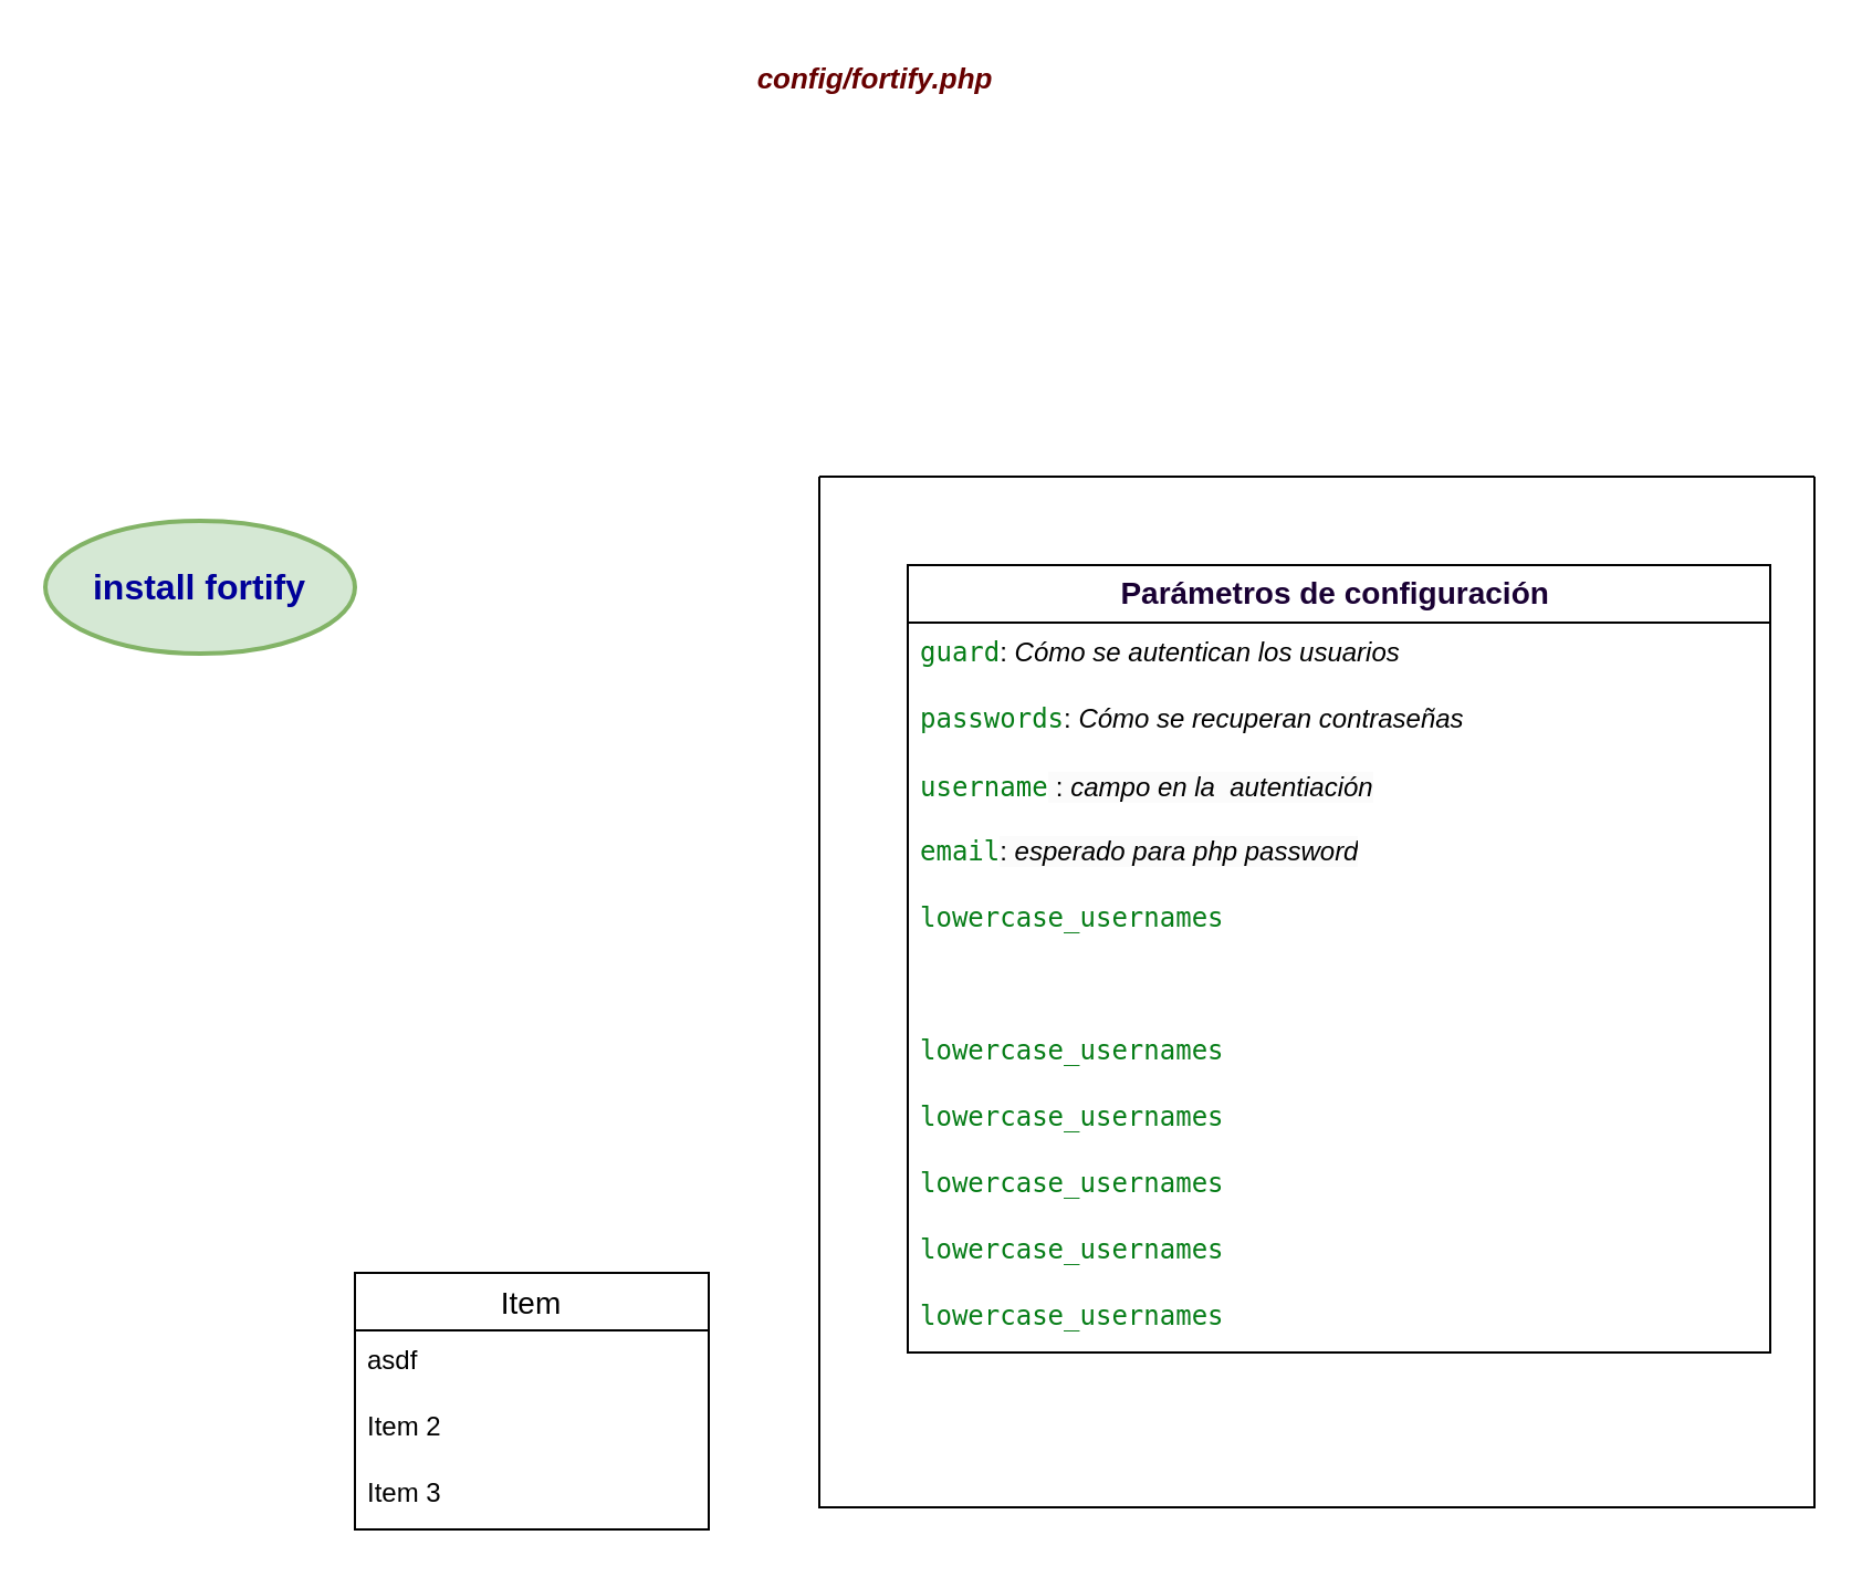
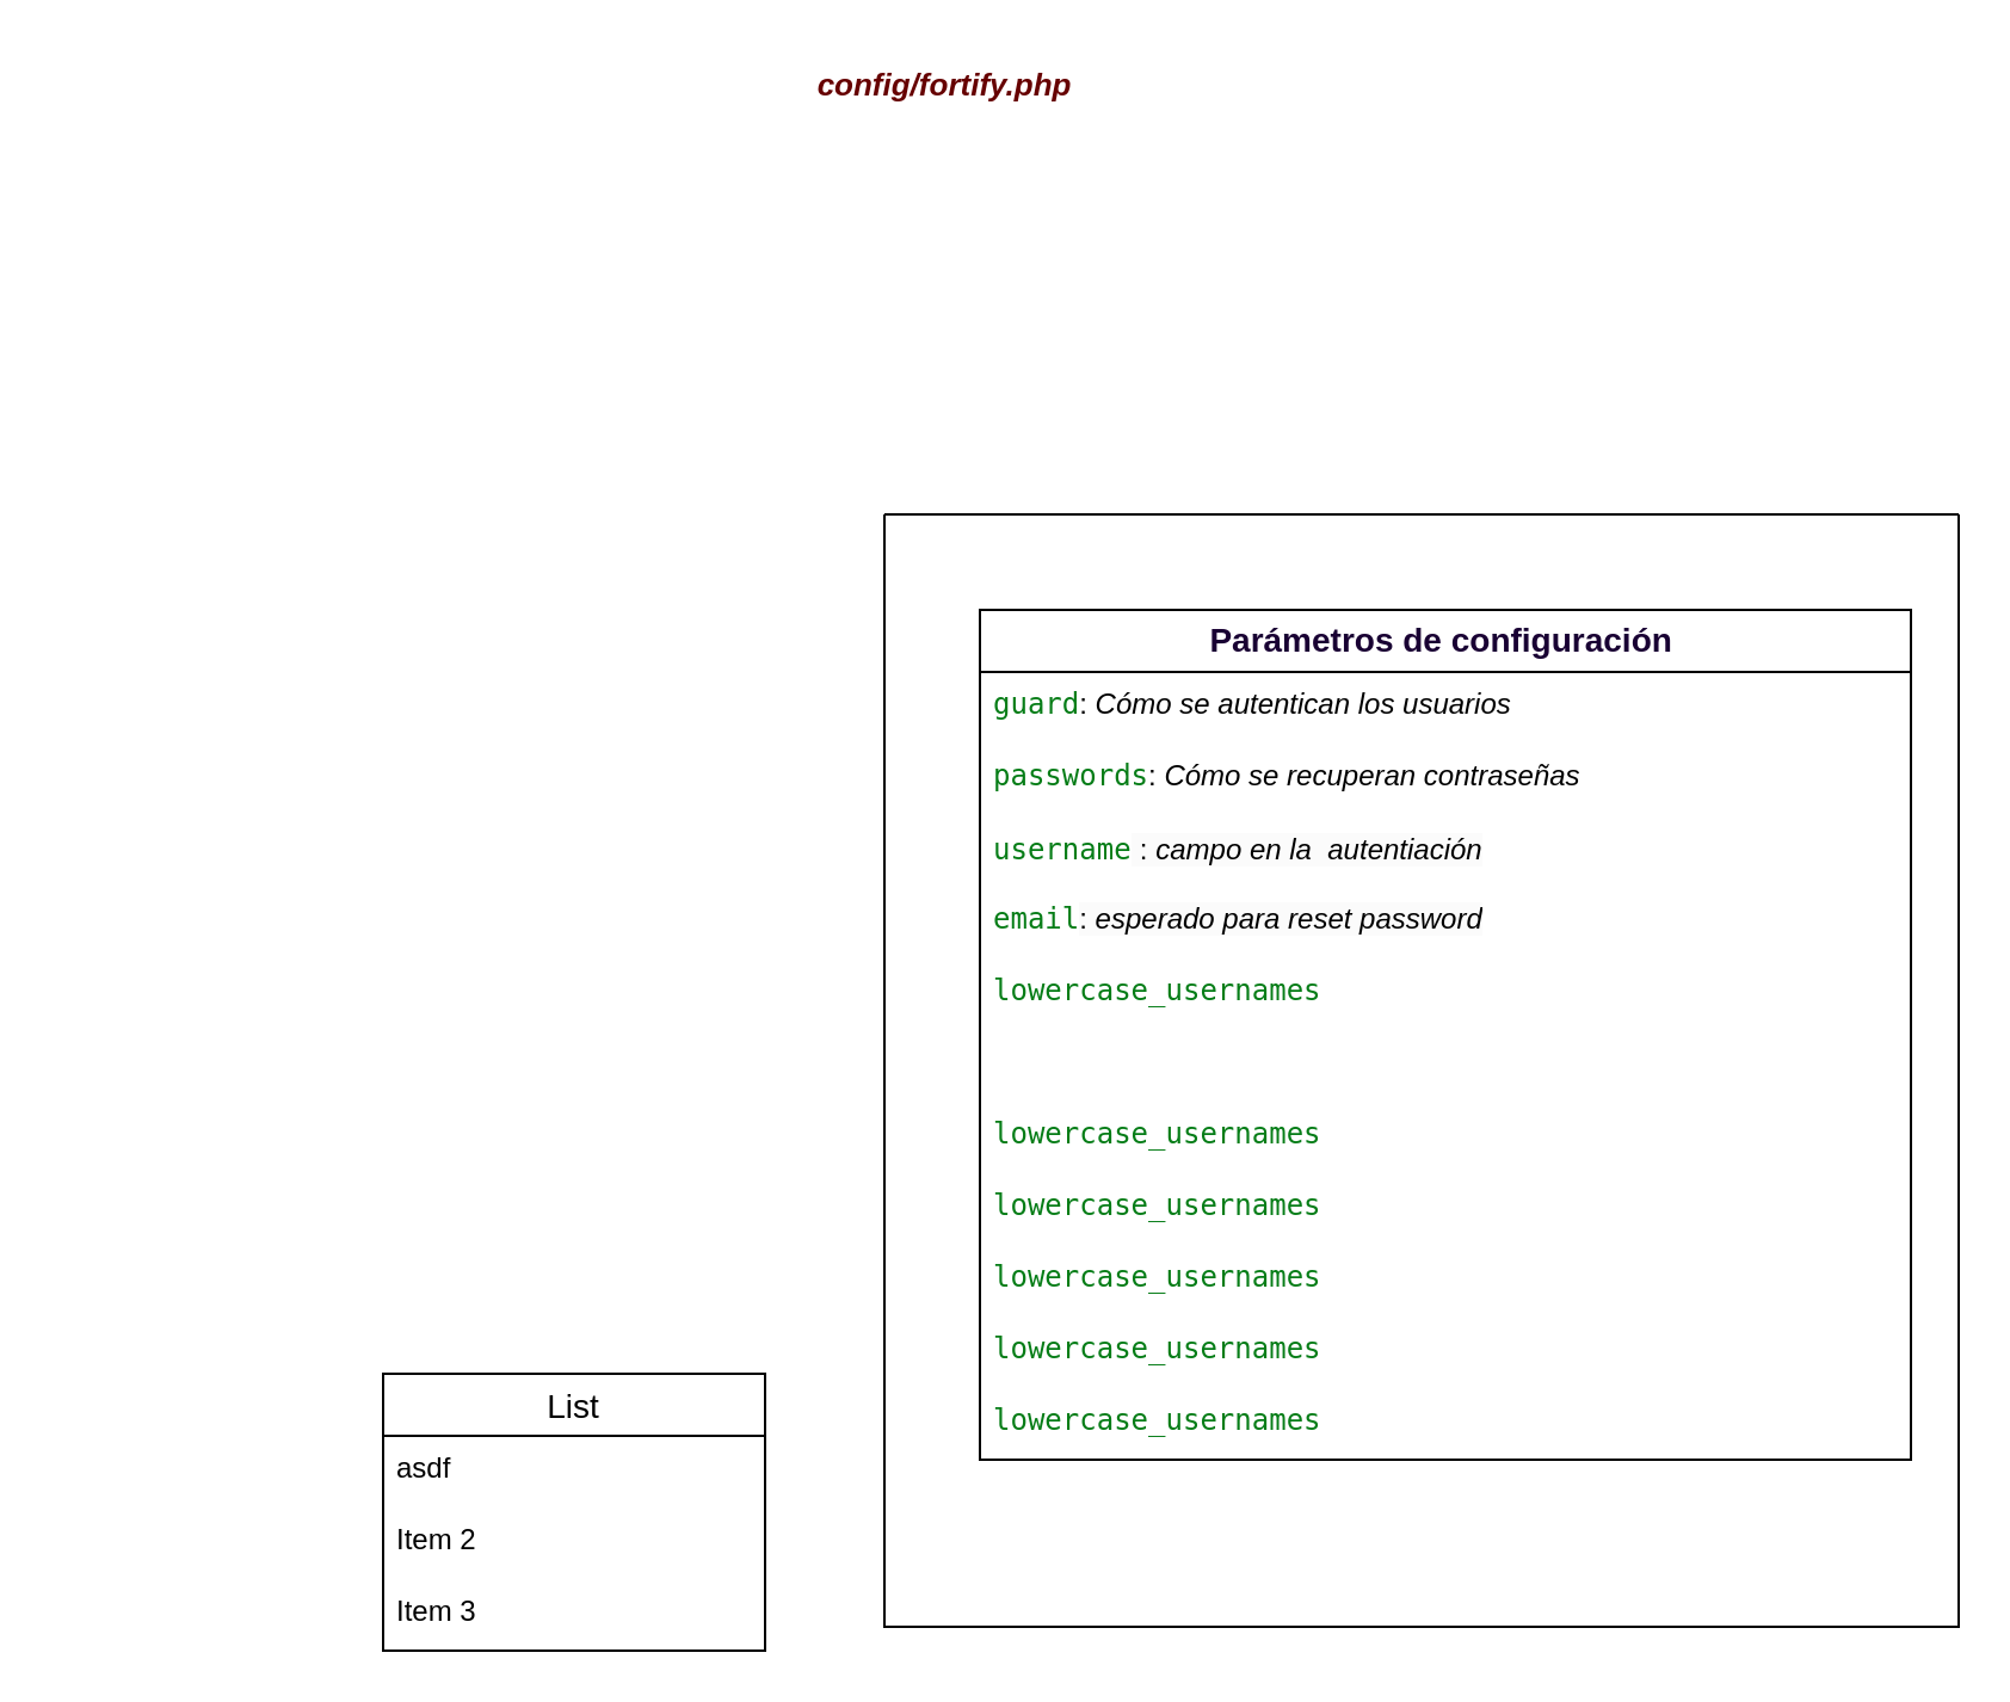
- <mxCell id="2" value="install fortify" style="strokeWidth=2;html=1;shape=mxgraph.flowchart.start_1;whiteSpace=wrap;fillColor=#d5e8d4;strokeColor=#82b366;fontStyle=1;fontSize=16;fontColor=#000099;" parent="1" vertex="1"><mxGeometry x="20" y="235" width="140" height="60" as="geometry" /></mxCell>
- <mxCell id="13" value="&lt;span style=&quot;forced-color-adjust: none; font-size: 12px; font-style: normal; font-variant-ligatures: normal; font-variant-caps: normal; font-weight: 400; letter-spacing: normal; orphans: 2; text-align: left; text-indent: 0px; text-transform: none; widows: 2; word-spacing: 0px; -webkit-text-stroke-width: 0px; white-space: normal; text-decoration-thickness: initial; text-decoration-style: initial; text-decoration-color: initial; color: rgb(6, 125, 23); font-family: &amp;quot;JetBrains Mono&amp;quot;, monospace; background-color: rgb(255, 255, 255);&quot;&gt;email&lt;/span&gt;&lt;span style=&quot;color: rgb(0, 0, 0); font-family: Helvetica; font-size: 12px; font-style: normal; font-variant-ligatures: normal; font-variant-caps: normal; font-weight: 400; letter-spacing: normal; orphans: 2; text-align: left; text-indent: 0px; text-transform: none; widows: 2; word-spacing: 0px; -webkit-text-stroke-width: 0px; white-space: normal; background-color: rgb(251, 251, 251); text-decoration-thickness: initial; text-decoration-style: initial; text-decoration-color: initial; display: inline !important; float: none;&quot;&gt;:&amp;nbsp;&lt;/span&gt;&lt;i style=&quot;forced-color-adjust: none; color: rgb(0, 0, 0); font-family: Helvetica; font-size: 12px; font-variant-ligatures: normal; font-variant-caps: normal; font-weight: 400; letter-spacing: normal; orphans: 2; text-align: left; text-indent: 0px; text-transform: none; widows: 2; word-spacing: 0px; -webkit-text-stroke-width: 0px; white-space: normal; background-color: rgb(251, 251, 251); text-decoration-thickness: initial; text-decoration-style: initial; text-decoration-color: initial;&quot;&gt;esperado para php password&lt;/i&gt;" style="text;strokeColor=none;fillColor=none;spacingLeft=4;spacingRight=4;overflow=hidden;rotatable=0;points=[[0,0.5],[1,0.5]];portConstraint=eastwest;fontSize=12;whiteSpace=wrap;html=1;" vertex="1" parent="9"><mxGeometry y="116" width="390" height="30" as="geometry" /></mxCell>
+ <mxCell id="13" value="&lt;span style=&quot;forced-color-adjust: none; font-size: 12px; font-style: normal; font-variant-ligatures: normal; font-variant-caps: normal; font-weight: 400; letter-spacing: normal; orphans: 2; text-align: left; text-indent: 0px; text-transform: none; widows: 2; word-spacing: 0px; -webkit-text-stroke-width: 0px; white-space: normal; text-decoration-thickness: initial; text-decoration-style: initial; text-decoration-color: initial; color: rgb(6, 125, 23); font-family: &amp;quot;JetBrains Mono&amp;quot;, monospace; background-color: rgb(255, 255, 255);&quot;&gt;email&lt;/span&gt;&lt;span style=&quot;color: rgb(0, 0, 0); font-family: Helvetica; font-size: 12px; font-style: normal; font-variant-ligatures: normal; font-variant-caps: normal; font-weight: 400; letter-spacing: normal; orphans: 2; text-align: left; text-indent: 0px; text-transform: none; widows: 2; word-spacing: 0px; -webkit-text-stroke-width: 0px; white-space: normal; background-color: rgb(251, 251, 251); text-decoration-thickness: initial; text-decoration-style: initial; text-decoration-color: initial; display: inline !important; float: none;&quot;&gt;:&amp;nbsp;&lt;/span&gt;&lt;i style=&quot;forced-color-adjust: none; color: rgb(0, 0, 0); font-family: Helvetica; font-size: 12px; font-variant-ligatures: normal; font-variant-caps: normal; font-weight: 400; letter-spacing: normal; orphans: 2; text-align: left; text-indent: 0px; text-transform: none; widows: 2; word-spacing: 0px; -webkit-text-stroke-width: 0px; white-space: normal; background-color: rgb(251, 251, 251); text-decoration-thickness: initial; text-decoration-style: initial; text-decoration-color: initial;&quot;&gt;esperado para reset password&lt;/i&gt;" style="text;strokeColor=none;fillColor=none;spacingLeft=4;spacingRight=4;overflow=hidden;rotatable=0;points=[[0,0.5],[1,0.5]];portConstraint=eastwest;fontSize=12;whiteSpace=wrap;html=1;" vertex="1" parent="9"><mxGeometry y="116" width="390" height="30" as="geometry" /></mxCell>
- <mxCell id="4" value="Item" style="swimlane;fontStyle=0;childLayout=stackLayout;horizontal=1;startSize=26;horizontalStack=0;resizeParent=1;resizeParentMax=0;resizeLast=0;collapsible=1;marginBottom=0;align=center;fontSize=14;" parent="1" vertex="1"><mxGeometry x="160" y="575" width="160" height="116" as="geometry"><mxRectangle x="170" y="540" width="60" height="30" as="alternateBounds" /></mxGeometry></mxCell>
+ <mxCell id="4" value="List" style="swimlane;fontStyle=0;childLayout=stackLayout;horizontal=1;startSize=26;horizontalStack=0;resizeParent=1;resizeParentMax=0;resizeLast=0;collapsible=1;marginBottom=0;align=center;fontSize=14;" parent="1" vertex="1"><mxGeometry x="160" y="575" width="160" height="116" as="geometry"><mxRectangle x="170" y="540" width="60" height="30" as="alternateBounds" /></mxGeometry></mxCell>
